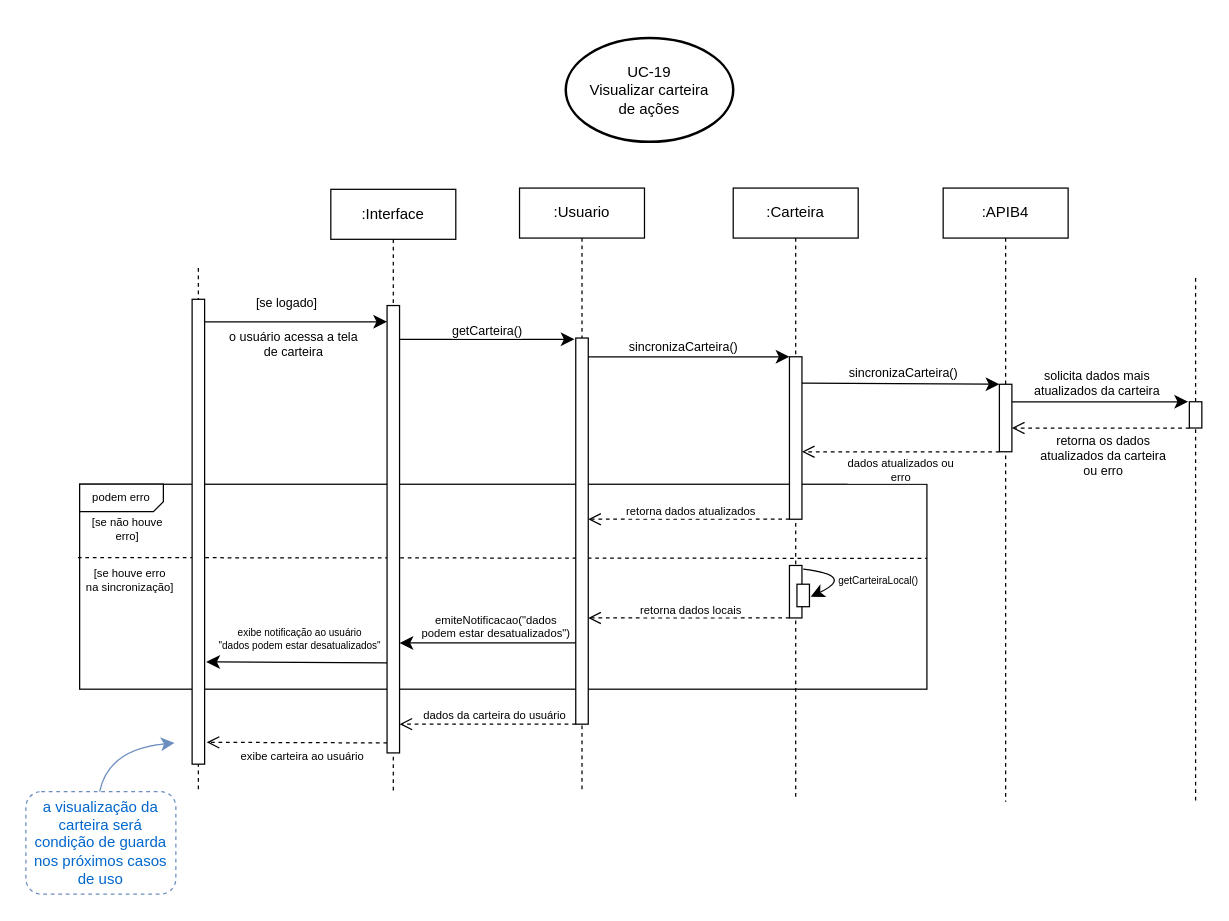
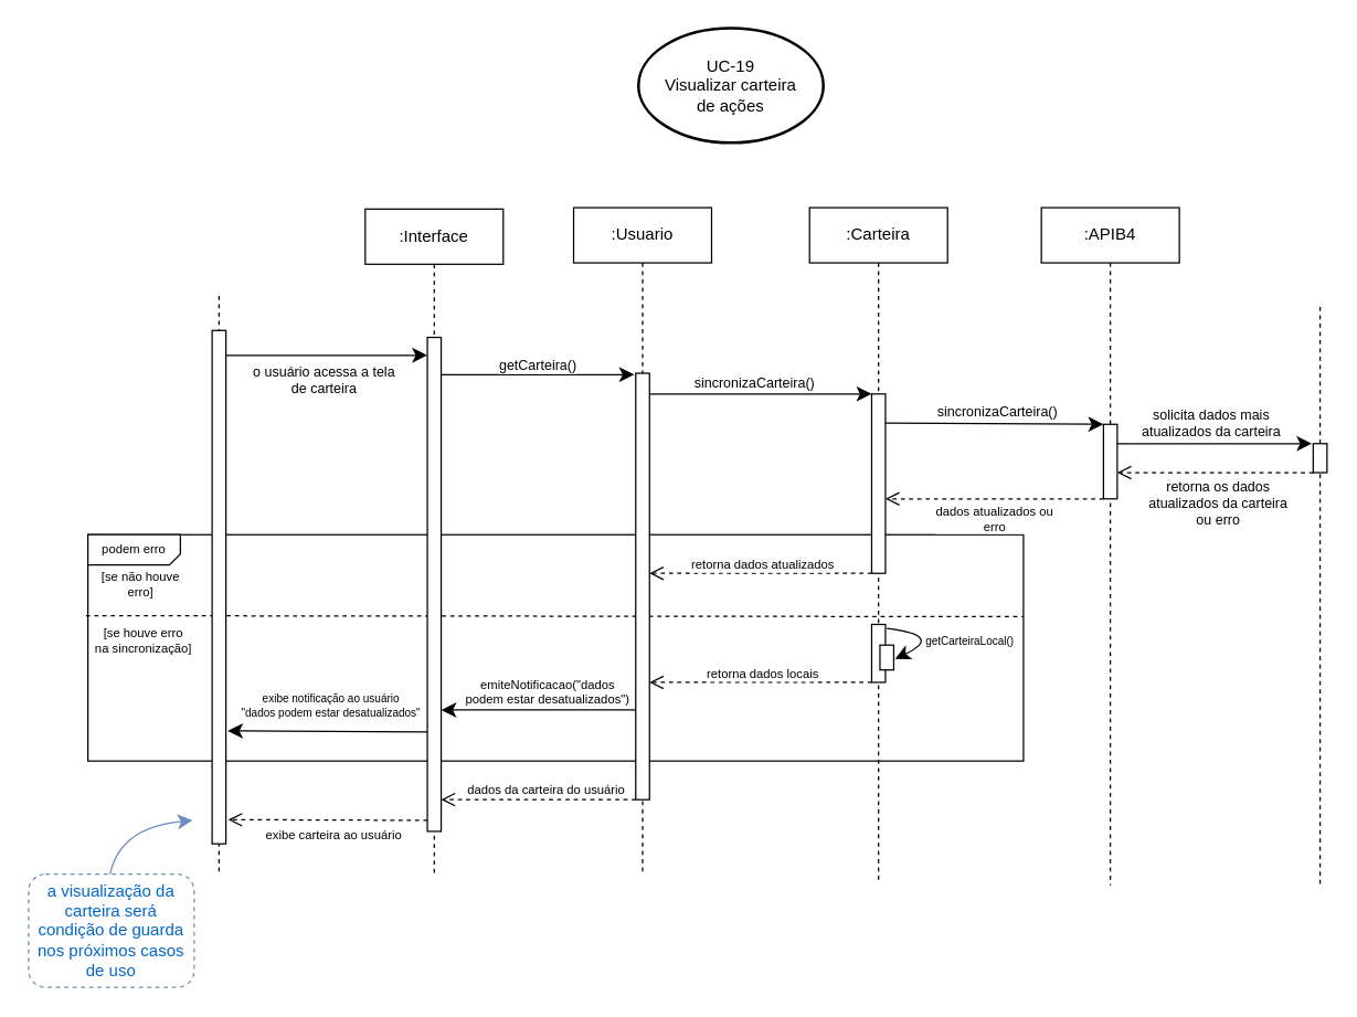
- <mxCell id="51" value="UC-19&lt;div&gt;Visualizar carteira&lt;/div&gt;&lt;div&gt;de ações&lt;/div&gt;" style="strokeWidth=2;html=1;shape=mxgraph.flowchart.start_1;whiteSpace=wrap;" vertex="1" parent="1"><mxGeometry x="452" y="30" width="134" height="83" as="geometry" /></mxCell>
+ <mxCell id="51" value="UC-19&lt;div&gt;Visualizar carteira&lt;/div&gt;&lt;div&gt;de ações&lt;/div&gt;" style="strokeWidth=2;html=1;shape=mxgraph.flowchart.start_1;whiteSpace=wrap;" vertex="1" parent="1"><mxGeometry x="462" y="20" width="134" height="83" as="geometry" /></mxCell>
- <mxCell id="18" value="[se logado]" style="text;html=1;align=center;verticalAlign=middle;whiteSpace=wrap;rounded=0;fontSize=10;" vertex="1" parent="1"><mxGeometry x="199" y="227" width="60" height="30" as="geometry" /></mxCell>
